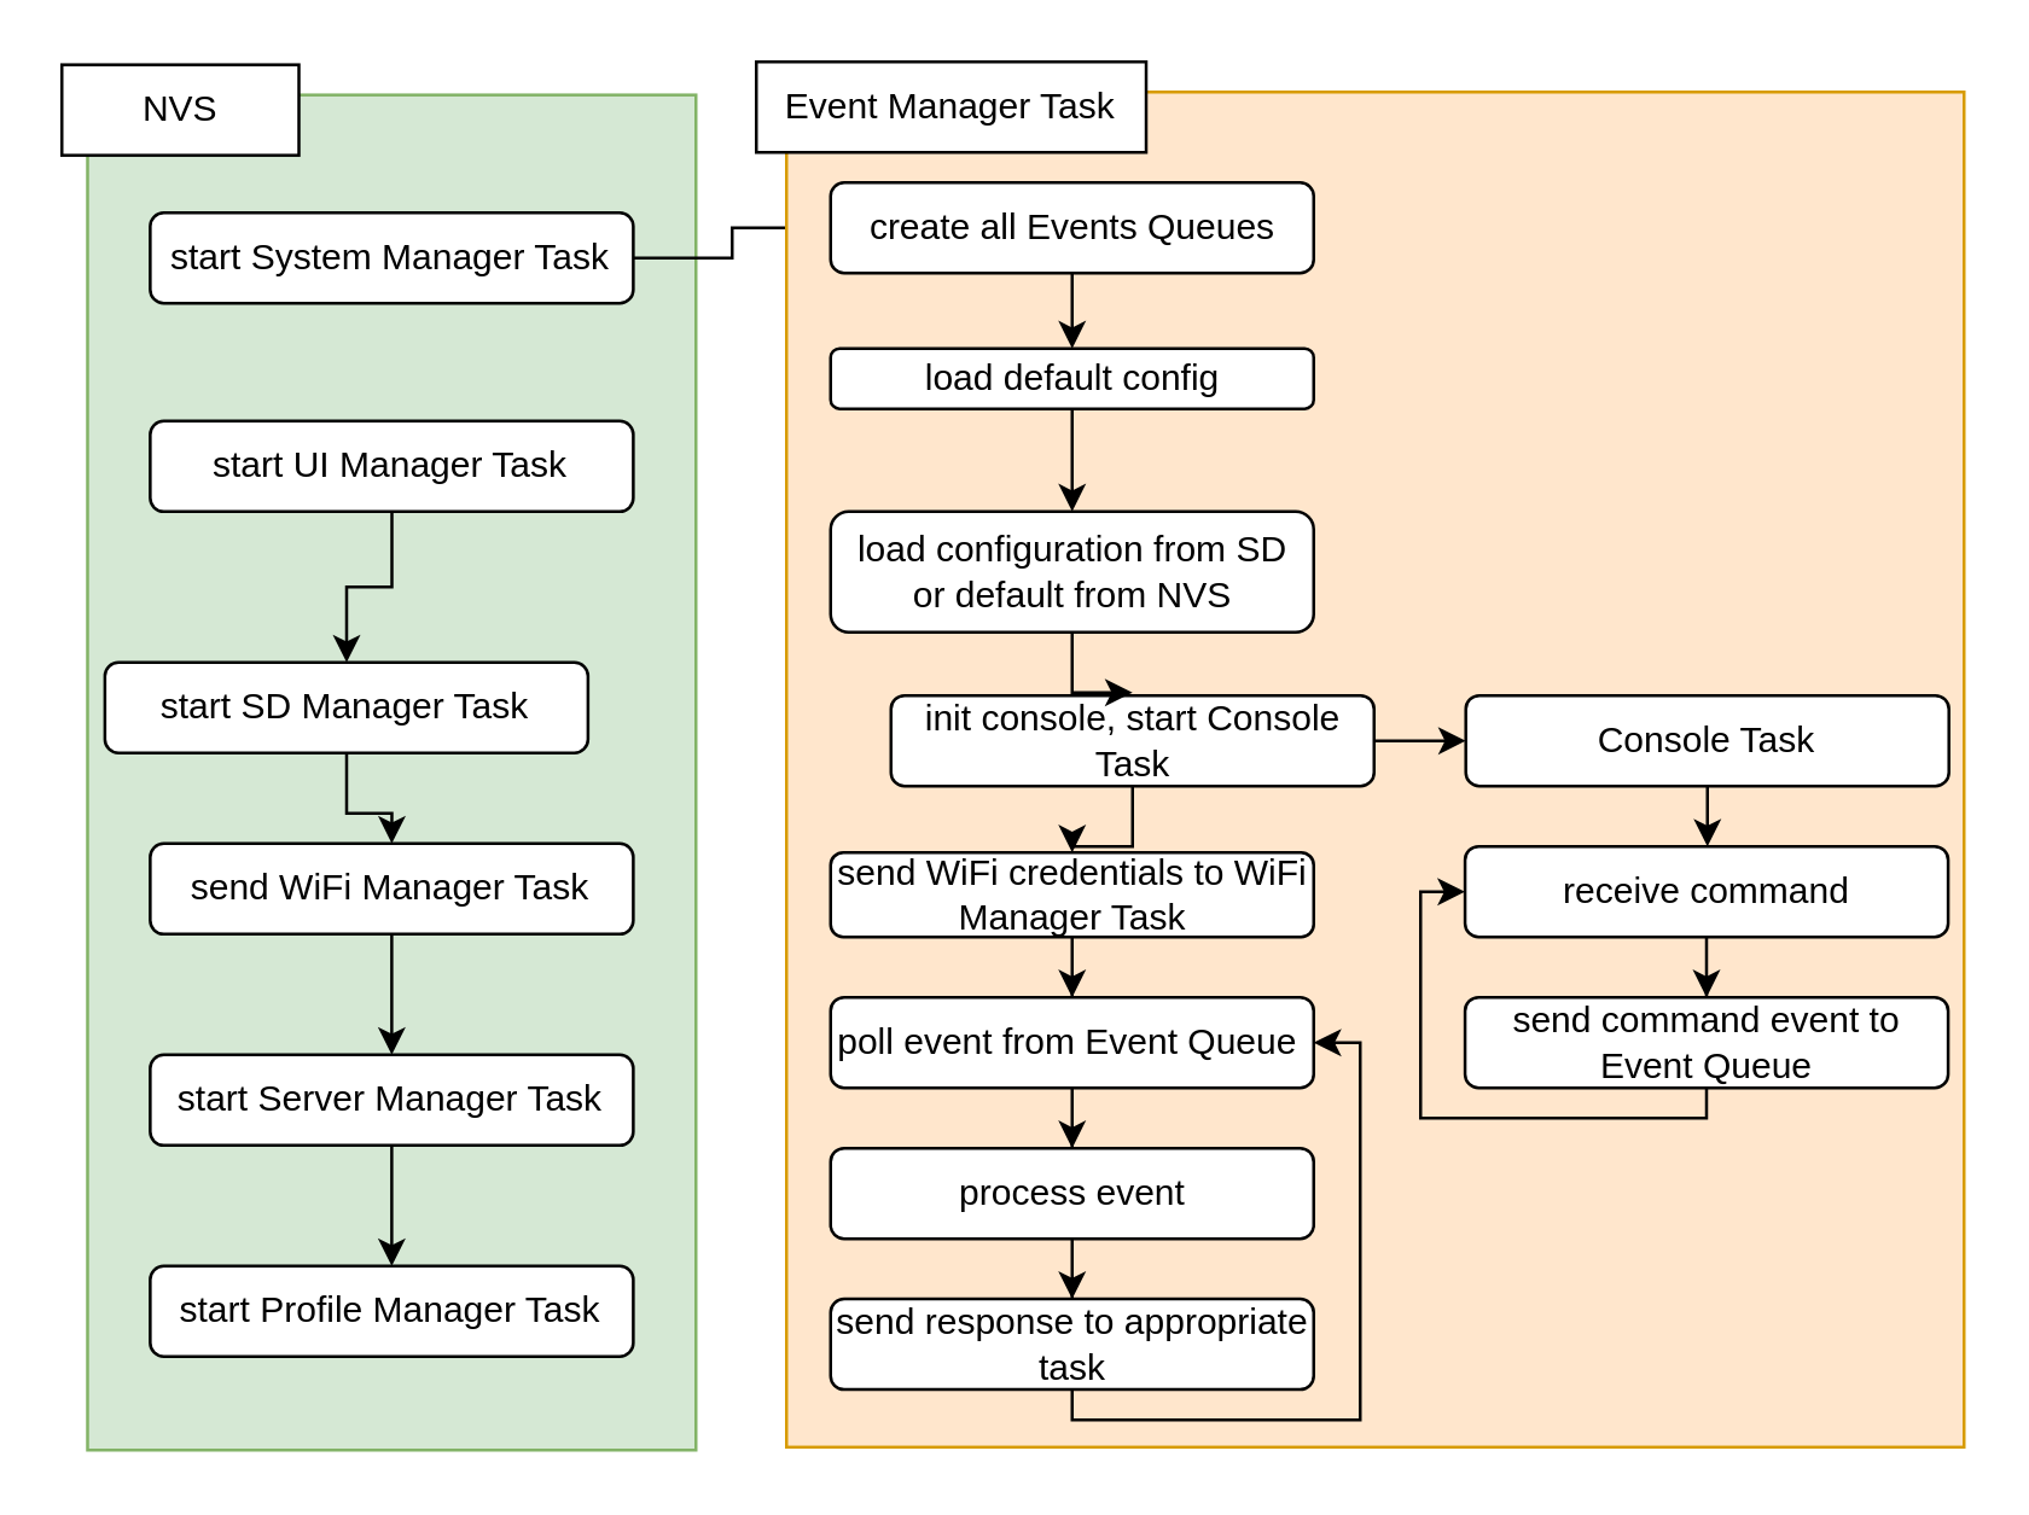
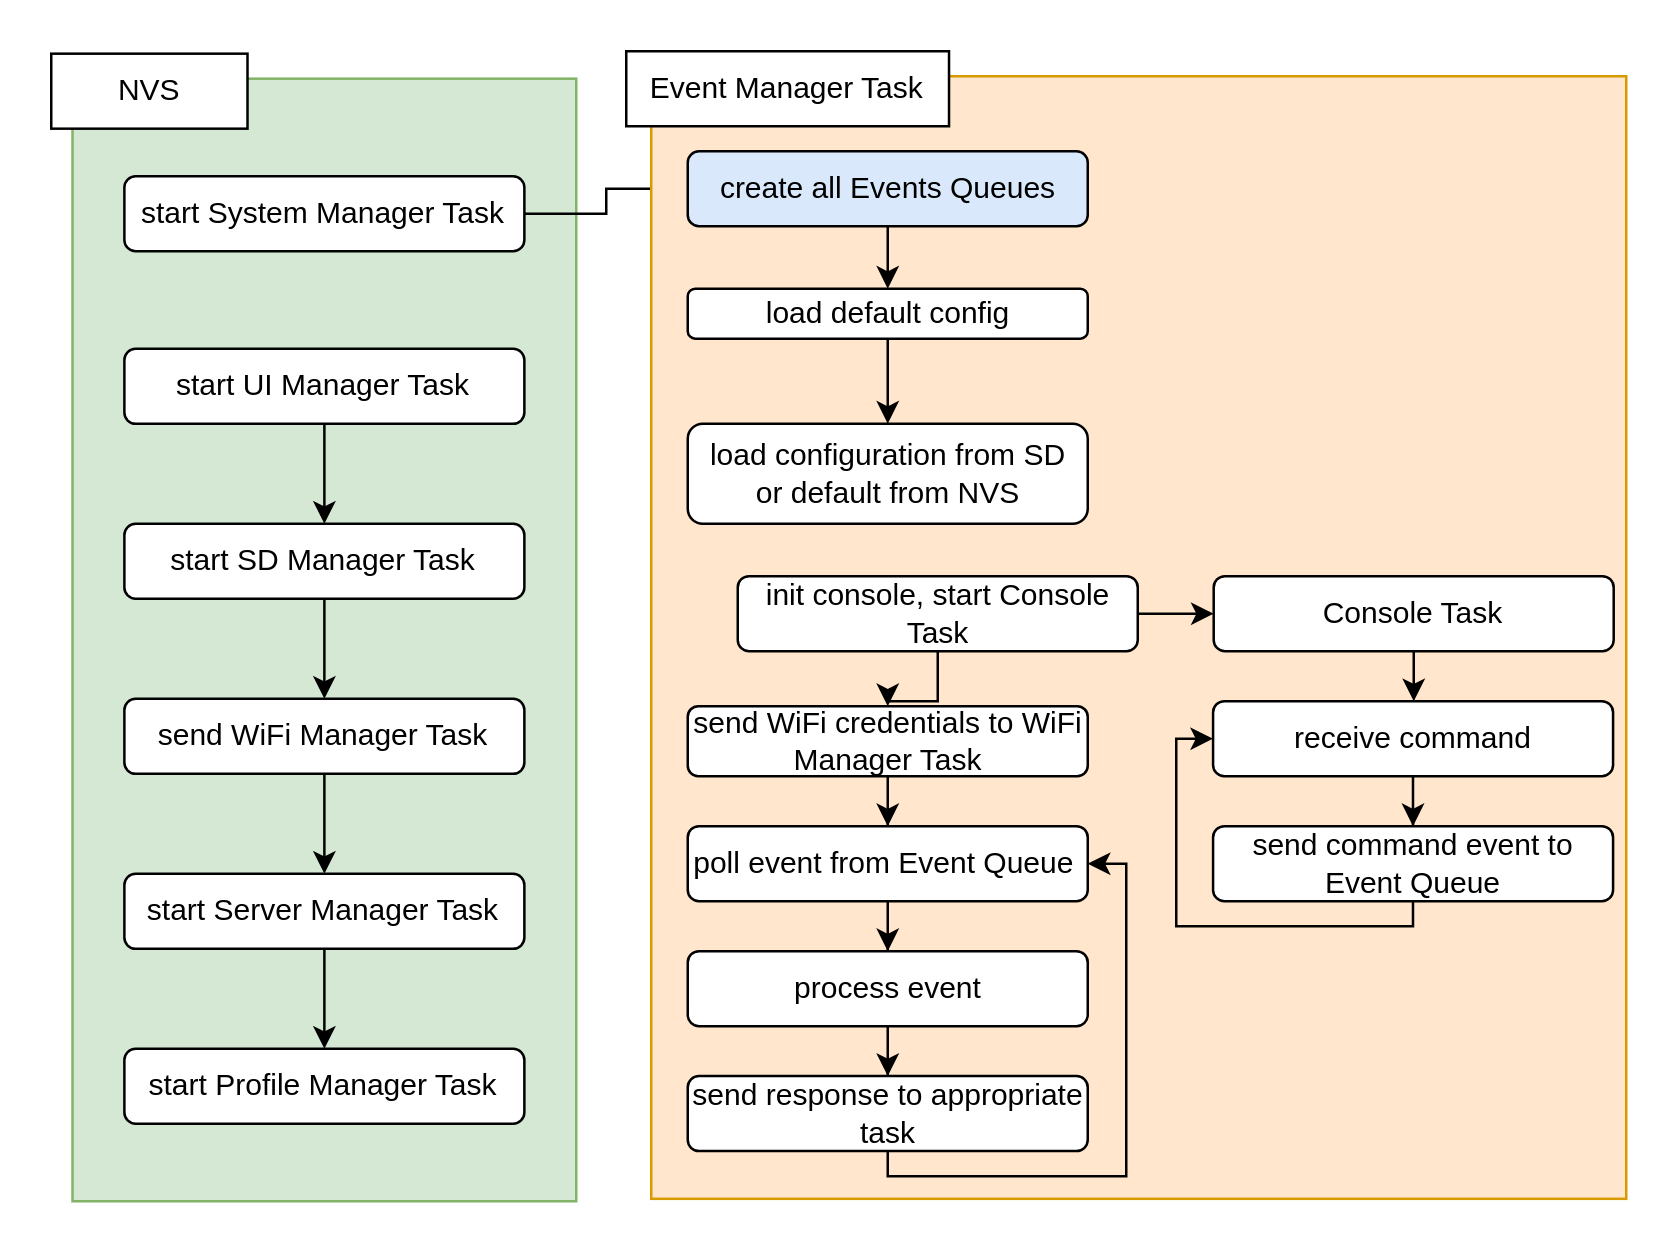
- <mxCell id="20" value="create all Events Queues" style="rounded=1;whiteSpace=wrap;html=1;" vertex="1" parent="1"><mxGeometry x="274.6" y="60" width="160" height="30" as="geometry" /></mxCell>
+ <mxCell id="20" value="create all Events Queues" style="rounded=1;whiteSpace=wrap;html=1;fillColor=#dae8fc;" vertex="1" parent="1"><mxGeometry x="274.6" y="60" width="160" height="30" as="geometry" /></mxCell>
- <mxCell id="35" style="edgeStyle=orthogonalEdgeStyle;rounded=0;orthogonalLoop=1;jettySize=auto;html=1;entryX=0.5;entryY=0;entryDx=0;entryDy=0;" edge="1" parent="1" source="36" target="32"><mxGeometry relative="1" as="geometry" /></mxCell>
- <mxCell id="9" value="start SD Manager Task" style="rounded=1;whiteSpace=wrap;html=1;" vertex="1" parent="1"><mxGeometry x="34.25" y="219" width="160" height="30" as="geometry" /></mxCell>
+ <mxCell id="9" value="start SD Manager Task" style="rounded=1;whiteSpace=wrap;html=1;" vertex="1" parent="1"><mxGeometry x="49.25" y="209" width="160" height="30" as="geometry" /></mxCell>
